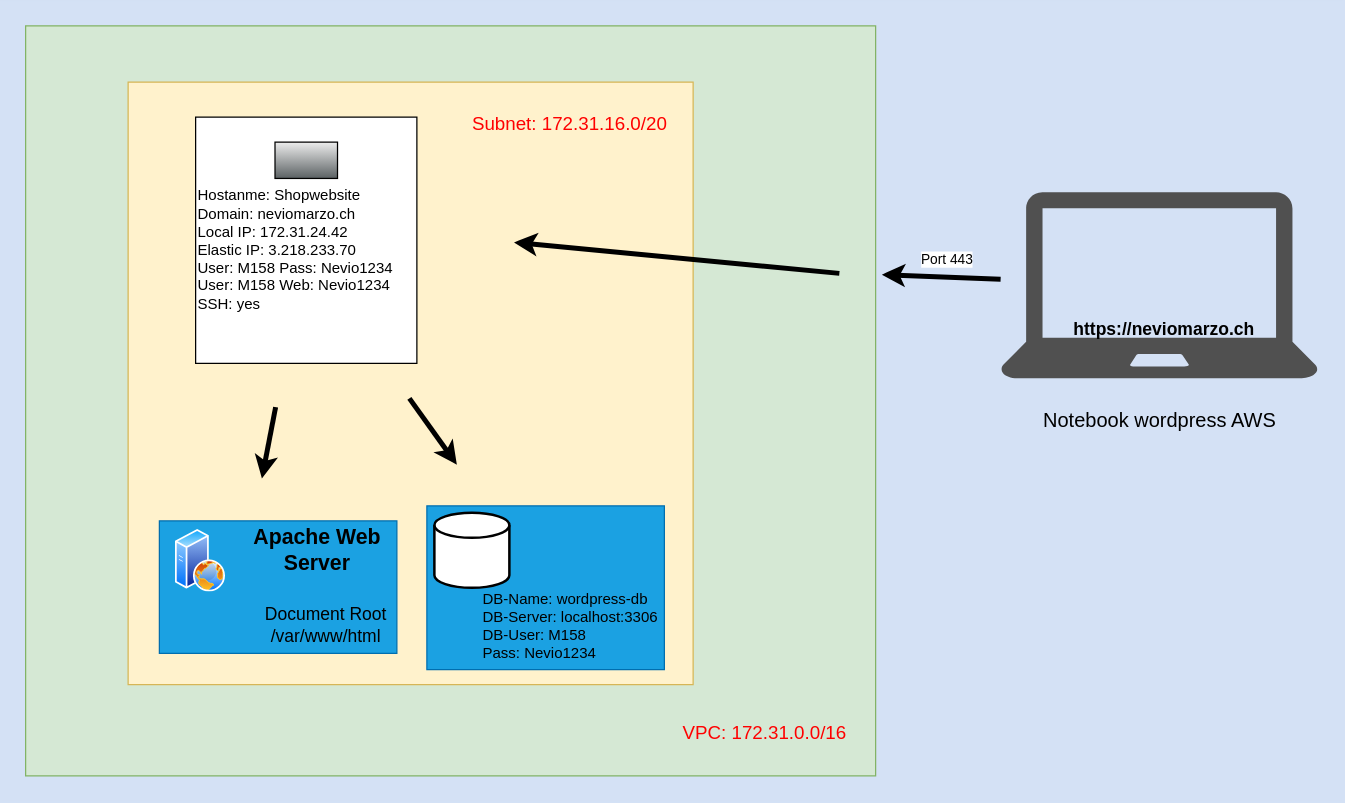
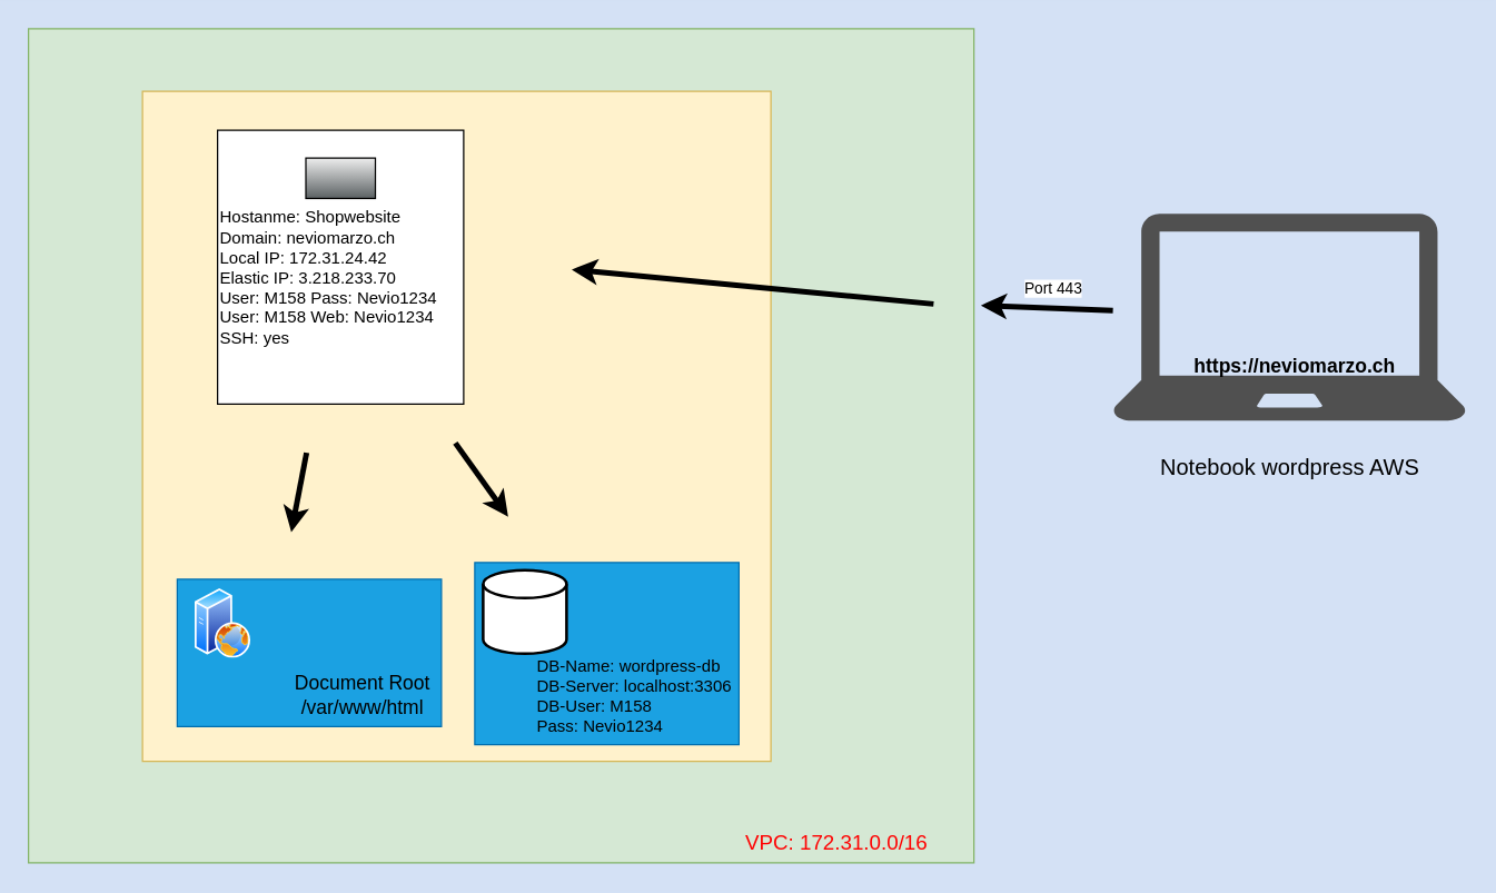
- <mxCell id="18" value="&lt;font style=&quot;color: rgb(255, 0, 0);&quot;&gt;Subnet: 172.31.16.0/20&lt;/font&gt;" style="text;html=1;align=center;verticalAlign=middle;resizable=0;points=[];autosize=1;strokeColor=none;fillColor=none;fontSize=15;" vertex="1" parent="10"><mxGeometry x="266" y="18" width="174" height="30" as="geometry" /></mxCell>
- <mxCell id="24" value="Apache Web Server" style="text;html=1;align=center;verticalAlign=middle;whiteSpace=wrap;rounded=0;fontSize=17;fontStyle=1" vertex="1" parent="10"><mxGeometry x="88" y="358" width="127" height="33" as="geometry" /></mxCell>
- <mxCell id="9" value="&lt;font style=&quot;color: rgb(255, 0, 0);&quot;&gt;VPC: 172.31.0.0/16&lt;/font&gt;" style="text;html=1;align=center;verticalAlign=middle;resizable=0;points=[];autosize=1;strokeColor=none;fillColor=none;fontSize=15;" vertex="1" parent="1"><mxGeometry x="536" y="570" width="149" height="30" as="geometry" /></mxCell>
+ <mxCell id="9" value="&lt;font style=&quot;color: rgb(255, 0, 0);&quot;&gt;VPC: 172.31.0.0/16&lt;/font&gt;" style="text;html=1;align=center;verticalAlign=middle;resizable=0;points=[];autosize=1;strokeColor=none;fillColor=none;fontSize=15;" vertex="1" parent="1"><mxGeometry x="526" y="590" width="149" height="30" as="geometry" /></mxCell>
